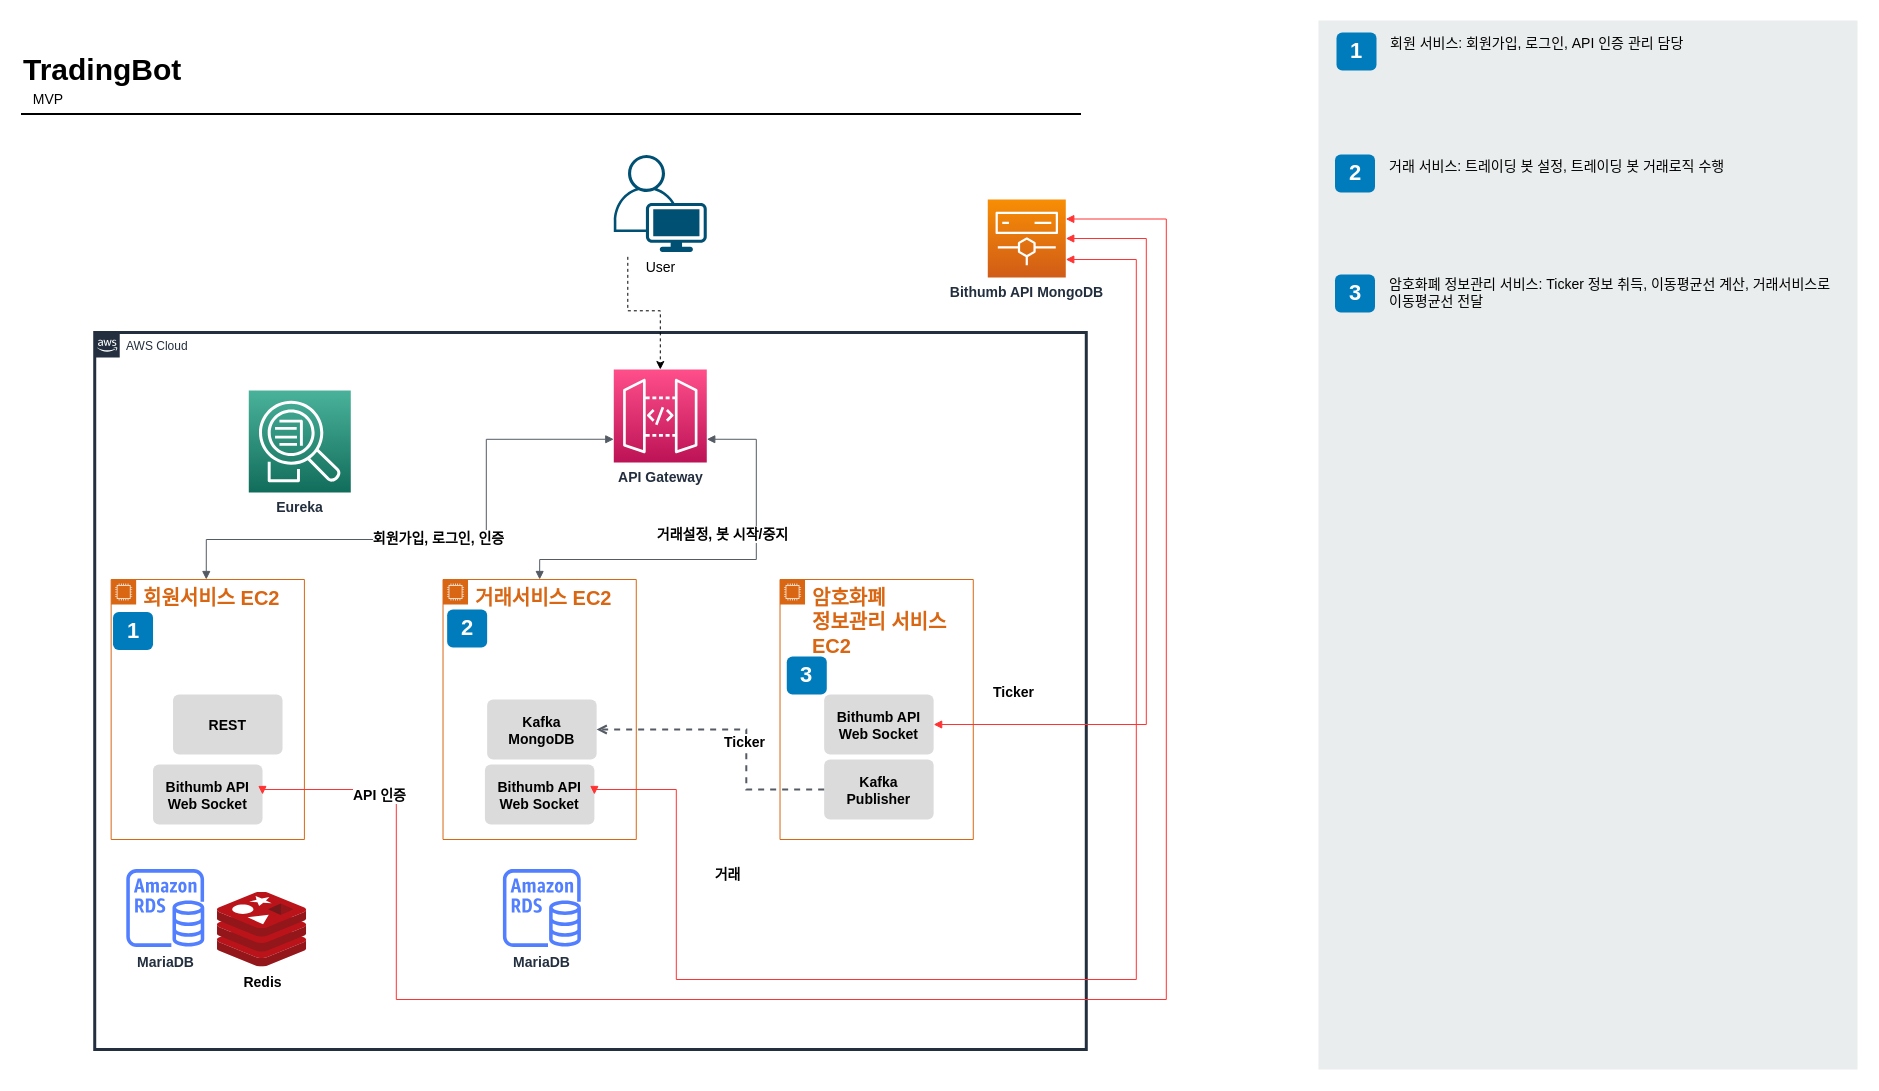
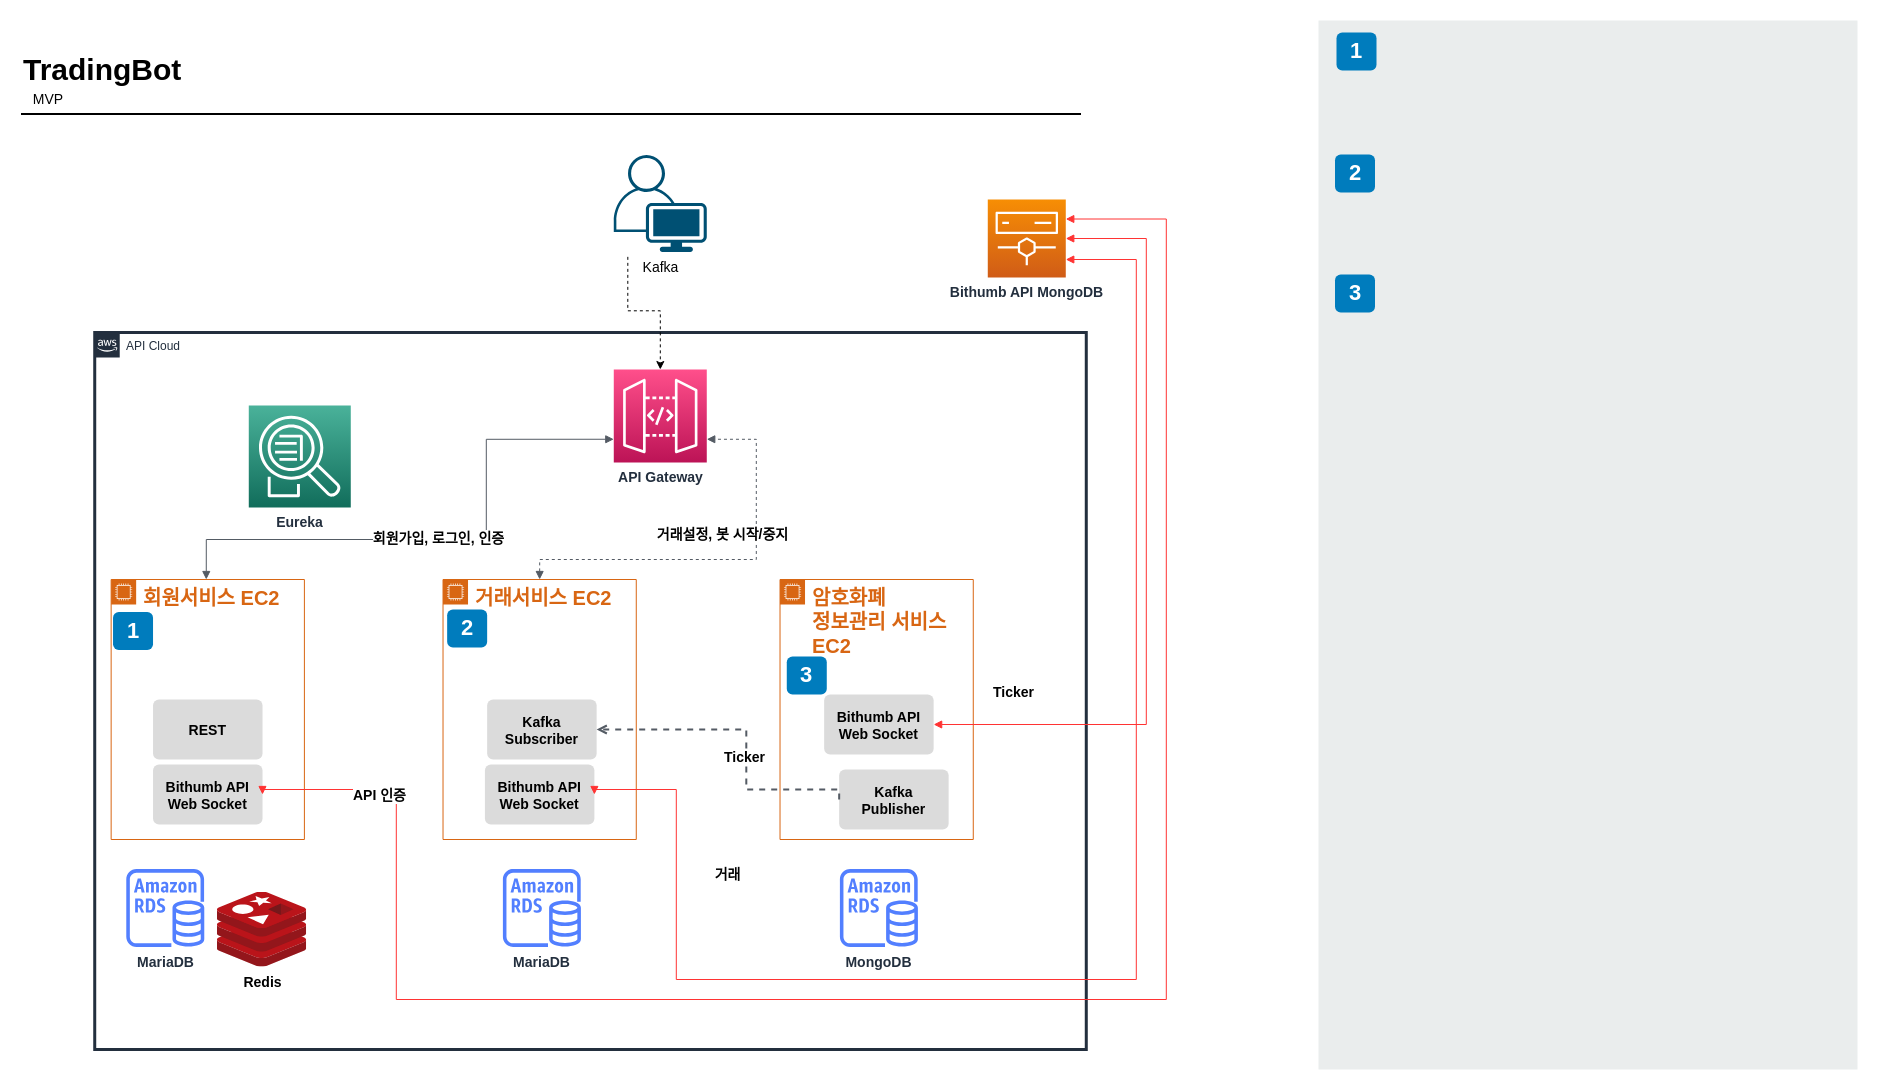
- <mxCell id="11" value="&lt;span&gt;회원 서비스: 회원가입, 로그인, API 인증 관리 담당&lt;/span&gt;" style="text;html=1;align=left;verticalAlign=top;spacingTop=-4;fontSize=14;labelBackgroundColor=none;whiteSpace=wrap;" parent="1" vertex="1"><mxGeometry x="1387.5" y="31.5" width="449" height="118" as="geometry" /></mxCell>
- <mxCell id="12" value="&lt;span&gt;거래 서비스: 트레이딩 봇 설정, 트레이딩 봇 거래로직 수행&lt;/span&gt;" style="text;html=1;align=left;verticalAlign=top;spacingTop=-4;fontSize=14;labelBackgroundColor=none;whiteSpace=wrap;" parent="1" vertex="1"><mxGeometry x="1386.5" y="154.5" width="450" height="115" as="geometry" /></mxCell>
- <mxCell id="44" value="User" style="points=[[0.35,0,0],[0.98,0.51,0],[1,0.71,0],[0.67,1,0],[0,0.795,0],[0,0.65,0]];verticalLabelPosition=bottom;sketch=0;html=1;verticalAlign=top;aspect=fixed;align=center;pointerEvents=1;shape=mxgraph.cisco19.user;fillColor=#005073;strokeColor=none;fontSize=14;" vertex="1" parent="1"><mxGeometry x="613.28" y="154.5" width="93" height="97" as="geometry" /></mxCell>
+ <mxCell id="44" value="Kafka" style="points=[[0.35,0,0],[0.98,0.51,0],[1,0.71,0],[0.67,1,0],[0,0.795,0],[0,0.65,0]];verticalLabelPosition=bottom;sketch=0;html=1;verticalAlign=top;aspect=fixed;align=center;pointerEvents=1;shape=mxgraph.cisco19.user;fillColor=#005073;strokeColor=none;fontSize=14;" vertex="1" parent="1"><mxGeometry x="613.28" y="154.5" width="93" height="97" as="geometry" /></mxCell>
- <mxCell id="13" value="&lt;span&gt;암호화폐 정보관리 서비스: Ticker 정보 취득, 이동평균선 계산, 거래서비스로 이동평균선 전달&lt;/span&gt;" style="text;html=1;align=left;verticalAlign=top;spacingTop=-4;fontSize=14;labelBackgroundColor=none;whiteSpace=wrap;" parent="1" vertex="1"><mxGeometry x="1386.5" y="272.5" width="450" height="117" as="geometry" /></mxCell>
- <mxCell id="3" value="AWS Cloud" style="points=[[0,0],[0.25,0],[0.5,0],[0.75,0],[1,0],[1,0.25],[1,0.5],[1,0.75],[1,1],[0.75,1],[0.5,1],[0.25,1],[0,1],[0,0.75],[0,0.5],[0,0.25]];outlineConnect=0;gradientColor=none;html=1;whiteSpace=wrap;fontSize=12;fontStyle=0;shape=mxgraph.aws4.group;grIcon=mxgraph.aws4.group_aws_cloud_alt;strokeColor=#232F3E;fillColor=none;verticalAlign=top;align=left;spacingLeft=30;fontColor=#232F3E;dashed=0;strokeWidth=3;" vertex="1" parent="1"><mxGeometry x="94.23" y="332" width="991.55" height="717" as="geometry" /></mxCell>
+ <mxCell id="3" value="API Cloud" style="points=[[0,0],[0.25,0],[0.5,0],[0.75,0],[1,0],[1,0.25],[1,0.5],[1,0.75],[1,1],[0.75,1],[0.5,1],[0.25,1],[0,1],[0,0.75],[0,0.5],[0,0.25]];outlineConnect=0;gradientColor=none;html=1;whiteSpace=wrap;fontSize=12;fontStyle=0;shape=mxgraph.aws4.group;grIcon=mxgraph.aws4.group_aws_cloud_alt;strokeColor=#232F3E;fillColor=none;verticalAlign=top;align=left;spacingLeft=30;fontColor=#232F3E;dashed=0;strokeWidth=3;" vertex="1" parent="1"><mxGeometry x="94.23" y="332" width="991.55" height="717" as="geometry" /></mxCell>
- <mxCell id="35" value="&lt;font style=&quot;font-size: 14px&quot;&gt;&lt;b&gt;Eureka&lt;/b&gt;&lt;/font&gt;" style="sketch=0;points=[[0,0,0],[0.25,0,0],[0.5,0,0],[0.75,0,0],[1,0,0],[0,1,0],[0.25,1,0],[0.5,1,0],[0.75,1,0],[1,1,0],[0,0.25,0],[0,0.5,0],[0,0.75,0],[1,0.25,0],[1,0.5,0],[1,0.75,0]];outlineConnect=0;fontColor=#232F3E;gradientColor=#4AB29A;gradientDirection=north;fillColor=#116D5B;strokeColor=#ffffff;dashed=0;verticalLabelPosition=bottom;verticalAlign=top;align=center;html=1;fontSize=12;fontStyle=0;aspect=fixed;shape=mxgraph.aws4.resourceIcon;resIcon=mxgraph.aws4.application_discovery_service;" vertex="1" parent="1"><mxGeometry x="248.28" y="390" width="102" height="102" as="geometry" /></mxCell>
+ <mxCell id="35" value="&lt;font style=&quot;font-size: 14px&quot;&gt;&lt;b&gt;Eureka&lt;/b&gt;&lt;/font&gt;" style="sketch=0;points=[[0,0,0],[0.25,0,0],[0.5,0,0],[0.75,0,0],[1,0,0],[0,1,0],[0.25,1,0],[0.5,1,0],[0.75,1,0],[1,1,0],[0,0.25,0],[0,0.5,0],[0,0.75,0],[1,0.25,0],[1,0.5,0],[1,0.75,0]];outlineConnect=0;fontColor=#232F3E;gradientColor=#4AB29A;gradientDirection=north;fillColor=#116D5B;strokeColor=#ffffff;dashed=0;verticalLabelPosition=bottom;verticalAlign=top;align=center;html=1;fontSize=12;fontStyle=0;aspect=fixed;shape=mxgraph.aws4.resourceIcon;resIcon=mxgraph.aws4.application_discovery_service;" vertex="1" parent="1"><mxGeometry x="248.28" y="405" width="102" height="102" as="geometry" /></mxCell>
- <mxCell id="39" value="" style="edgeStyle=orthogonalEdgeStyle;html=1;endArrow=block;elbow=vertical;startArrow=block;startFill=1;endFill=1;strokeColor=#545B64;rounded=0;fontSize=14;entryX=1;entryY=0.75;entryDx=0;entryDy=0;entryPerimeter=0;exitX=0.5;exitY=0;exitDx=0;exitDy=0;" edge="1" parent="1" source="2" target="36"><mxGeometry width="100" relative="1" as="geometry"><mxPoint x="215.78" y="589" as="sourcePoint" /><mxPoint x="526.28" y="474.25" as="targetPoint" /><Array as="points"><mxPoint x="538.78" y="559" /><mxPoint x="755.78" y="559" /><mxPoint x="755.78" y="439" /></Array></mxGeometry></mxCell>
+ <mxCell id="39" value="" style="edgeStyle=orthogonalEdgeStyle;html=1;endArrow=block;elbow=vertical;startArrow=block;startFill=1;endFill=1;strokeColor=#545B64;rounded=0;fontSize=14;entryX=1;entryY=0.75;entryDx=0;entryDy=0;entryPerimeter=0;exitX=0.5;exitY=0;exitDx=0;exitDy=0;dashed=1;" edge="1" parent="1" source="2" target="36"><mxGeometry width="100" relative="1" as="geometry"><mxPoint x="215.78" y="589" as="sourcePoint" /><mxPoint x="526.28" y="474.25" as="targetPoint" /><Array as="points"><mxPoint x="538.78" y="559" /><mxPoint x="755.78" y="559" /><mxPoint x="755.78" y="439" /></Array></mxGeometry></mxCell>
- <mxCell id="16" value="Kafka&#10;MongoDB" style="rounded=1;arcSize=10;strokeColor=none;fillColor=#DBDBDB;gradientColor=none;fontStyle=1;fontSize=14;" vertex="1" parent="1"><mxGeometry x="486.65" y="699" width="109.5" height="60" as="geometry" /></mxCell>
+ <mxCell id="16" value="Kafka&#10;Subscriber" style="rounded=1;arcSize=10;strokeColor=none;fillColor=#DBDBDB;gradientColor=none;fontStyle=1;fontSize=14;" vertex="1" parent="1"><mxGeometry x="486.65" y="699" width="109.5" height="60" as="geometry" /></mxCell>
- <mxCell id="34" value="REST" style="rounded=1;arcSize=10;strokeColor=none;fillColor=#DBDBDB;gradientColor=none;fontStyle=1;fontSize=14;" vertex="1" parent="1"><mxGeometry x="172.53" y="694" width="109.5" height="60" as="geometry" /></mxCell>
+ <mxCell id="34" value="REST" style="rounded=1;arcSize=10;strokeColor=none;fillColor=#DBDBDB;gradientColor=none;fontStyle=1;fontSize=14;" vertex="1" parent="1"><mxGeometry x="152.53" y="699" width="109.5" height="60" as="geometry" /></mxCell>
- <mxCell id="20" value="Kafka&#10;Publisher" style="rounded=1;arcSize=10;strokeColor=none;fillColor=#DBDBDB;gradientColor=none;fontStyle=1;fontSize=14;" vertex="1" parent="1"><mxGeometry x="823.65" y="759" width="109.5" height="60" as="geometry" /></mxCell>
+ <mxCell id="20" value="Kafka&#10;Publisher" style="rounded=1;arcSize=10;strokeColor=none;fillColor=#DBDBDB;gradientColor=none;fontStyle=1;fontSize=14;" vertex="1" parent="1"><mxGeometry x="838.65" y="769" width="109.5" height="60" as="geometry" /></mxCell>
+ <mxCell id="18" value="MongoDB" style="sketch=0;outlineConnect=0;fontColor=#232F3E;gradientColor=none;fillColor=#527FFF;strokeColor=none;dashed=0;verticalLabelPosition=bottom;verticalAlign=top;align=center;html=1;fontSize=14;fontStyle=1;aspect=fixed;pointerEvents=1;shape=mxgraph.aws4.rds_instance;" vertex="1" parent="1"><mxGeometry x="839.4" y="868.5" width="78" height="78" as="geometry" /></mxCell>
